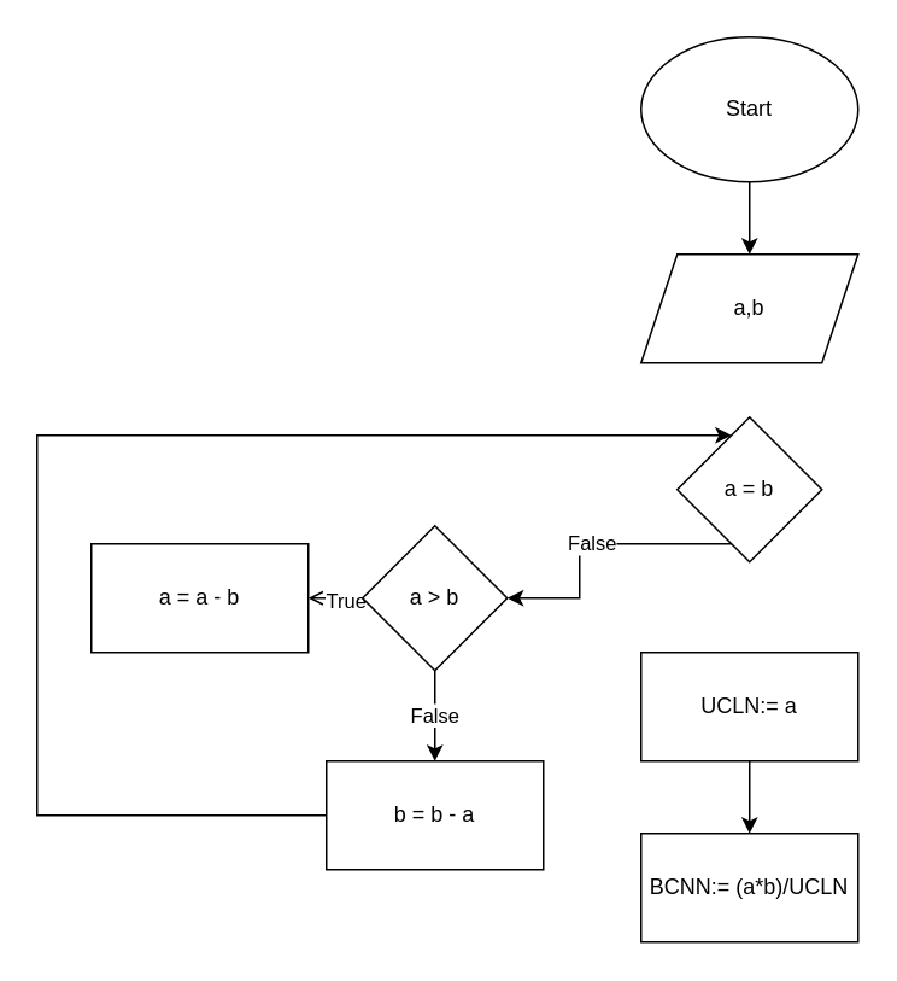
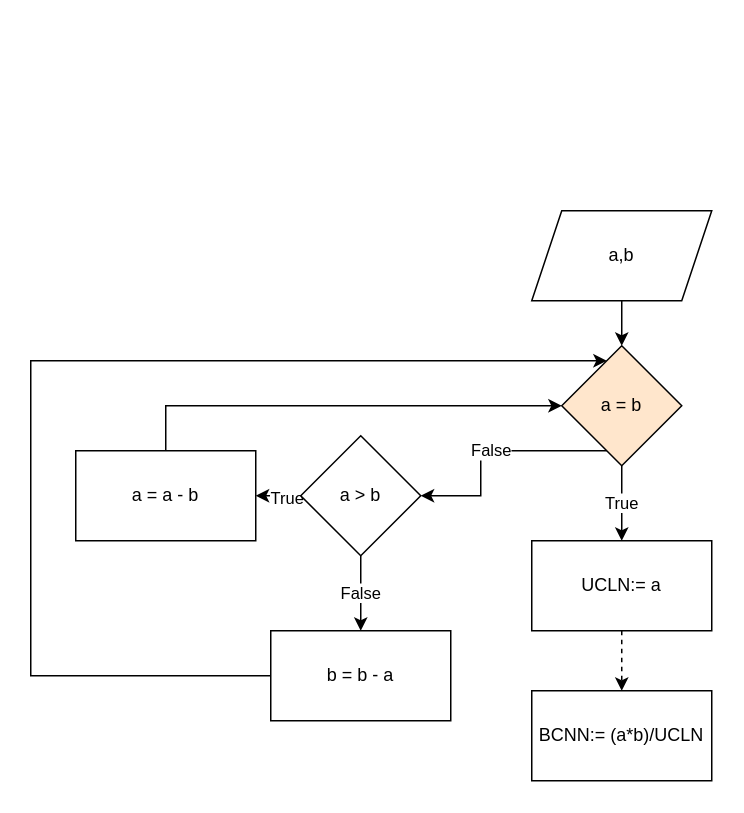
- <mxCell id="3" value="Start" style="ellipse;whiteSpace=wrap;html=1;" parent="1" vertex="1"><mxGeometry x="354" width="120" height="80" as="geometry" y="20" /></mxCell>
- <mxCell id="2" value="" style="edgeStyle=orthogonalEdgeStyle;rounded=0;orthogonalLoop=1;jettySize=auto;html=1;entryX=0.5;entryY=0;entryDx=0;entryDy=0;" parent="1" source="3" target="5" edge="1"><mxGeometry relative="1" as="geometry"><mxPoint x="414" y="190" as="targetPoint" /></mxGeometry></mxCell>
+ <mxCell id="4" style="edgeStyle=orthogonalEdgeStyle;rounded=0;orthogonalLoop=1;jettySize=auto;html=1;exitX=0.5;exitY=1;exitDx=0;exitDy=0;entryX=0.5;entryY=0;entryDx=0;entryDy=0;" parent="1" source="5" target="8" edge="1"><mxGeometry relative="1" as="geometry" /></mxCell>
+ <mxCell id="18" style="edgeStyle=orthogonalEdgeStyle;rounded=0;orthogonalLoop=1;jettySize=auto;html=1;exitX=0.5;exitY=0;exitDx=0;exitDy=0;" parent="1" source="19" target="8" edge="1"><mxGeometry relative="1" as="geometry"><Array as="points"><mxPoint x="110" y="270" /></Array></mxGeometry></mxCell>
- <mxCell id="8" value="a = b" style="rhombus;whiteSpace=wrap;html=1;" parent="1" vertex="1"><mxGeometry x="374" y="230" width="80" height="80" as="geometry" /></mxCell>
+ <mxCell id="8" value="a = b" style="rhombus;whiteSpace=wrap;html=1;fillColor=#ffe6cc;" parent="1" vertex="1"><mxGeometry x="374" y="230" width="80" height="80" as="geometry" /></mxCell>
- <mxCell id="13" value="" style="edgeStyle=orthogonalEdgeStyle;rounded=0;orthogonalLoop=1;jettySize=auto;html=1;endArrow=open;" parent="1" source="15" target="19" edge="1"><mxGeometry relative="1" as="geometry" /></mxCell>
+ <mxCell id="13" value="" style="edgeStyle=orthogonalEdgeStyle;rounded=0;orthogonalLoop=1;jettySize=auto;html=1;" parent="1" source="15" target="19" edge="1"><mxGeometry relative="1" as="geometry" /></mxCell>
+ <mxCell id="6" value="True" style="edgeStyle=orthogonalEdgeStyle;rounded=0;orthogonalLoop=1;jettySize=auto;html=1;" parent="1" source="8" target="10" edge="1"><mxGeometry relative="1" as="geometry" /></mxCell>
- <mxCell id="9" value="" style="edgeStyle=orthogonalEdgeStyle;rounded=0;orthogonalLoop=1;jettySize=auto;html=1;" parent="1" source="10" target="11" edge="1"><mxGeometry relative="1" as="geometry" /></mxCell>
+ <mxCell id="9" value="" style="edgeStyle=orthogonalEdgeStyle;rounded=0;orthogonalLoop=1;jettySize=auto;html=1;dashed=1;" parent="1" source="10" target="11" edge="1"><mxGeometry relative="1" as="geometry" /></mxCell>
